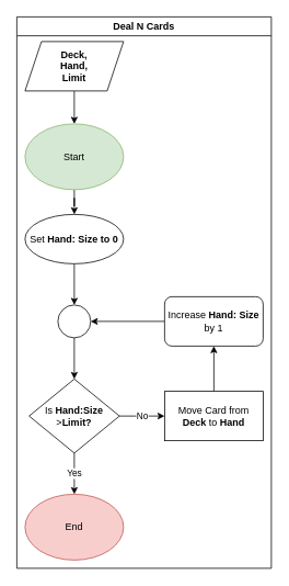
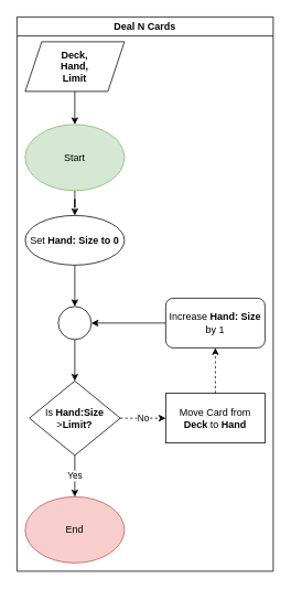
- <mxCell id="10" value="" style="edgeStyle=orthogonalEdgeStyle;rounded=0;orthogonalLoop=1;jettySize=auto;html=1;" edge="1" parent="2" source="11" target="15"><mxGeometry relative="1" as="geometry" /></mxCell>
+ <mxCell id="10" value="" style="edgeStyle=orthogonalEdgeStyle;rounded=0;orthogonalLoop=1;jettySize=auto;html=1;dashed=1;" edge="1" parent="2" source="11" target="15"><mxGeometry relative="1" as="geometry" /></mxCell>
- <mxCell id="7" value="No" style="edgeStyle=orthogonalEdgeStyle;rounded=0;orthogonalLoop=1;jettySize=auto;html=1;" edge="1" parent="2" source="9" target="11"><mxGeometry relative="1" as="geometry" /></mxCell>
+ <mxCell id="7" value="No" style="edgeStyle=orthogonalEdgeStyle;rounded=0;orthogonalLoop=1;jettySize=auto;html=1;dashed=1;" edge="1" parent="2" source="9" target="11"><mxGeometry relative="1" as="geometry" /></mxCell>
